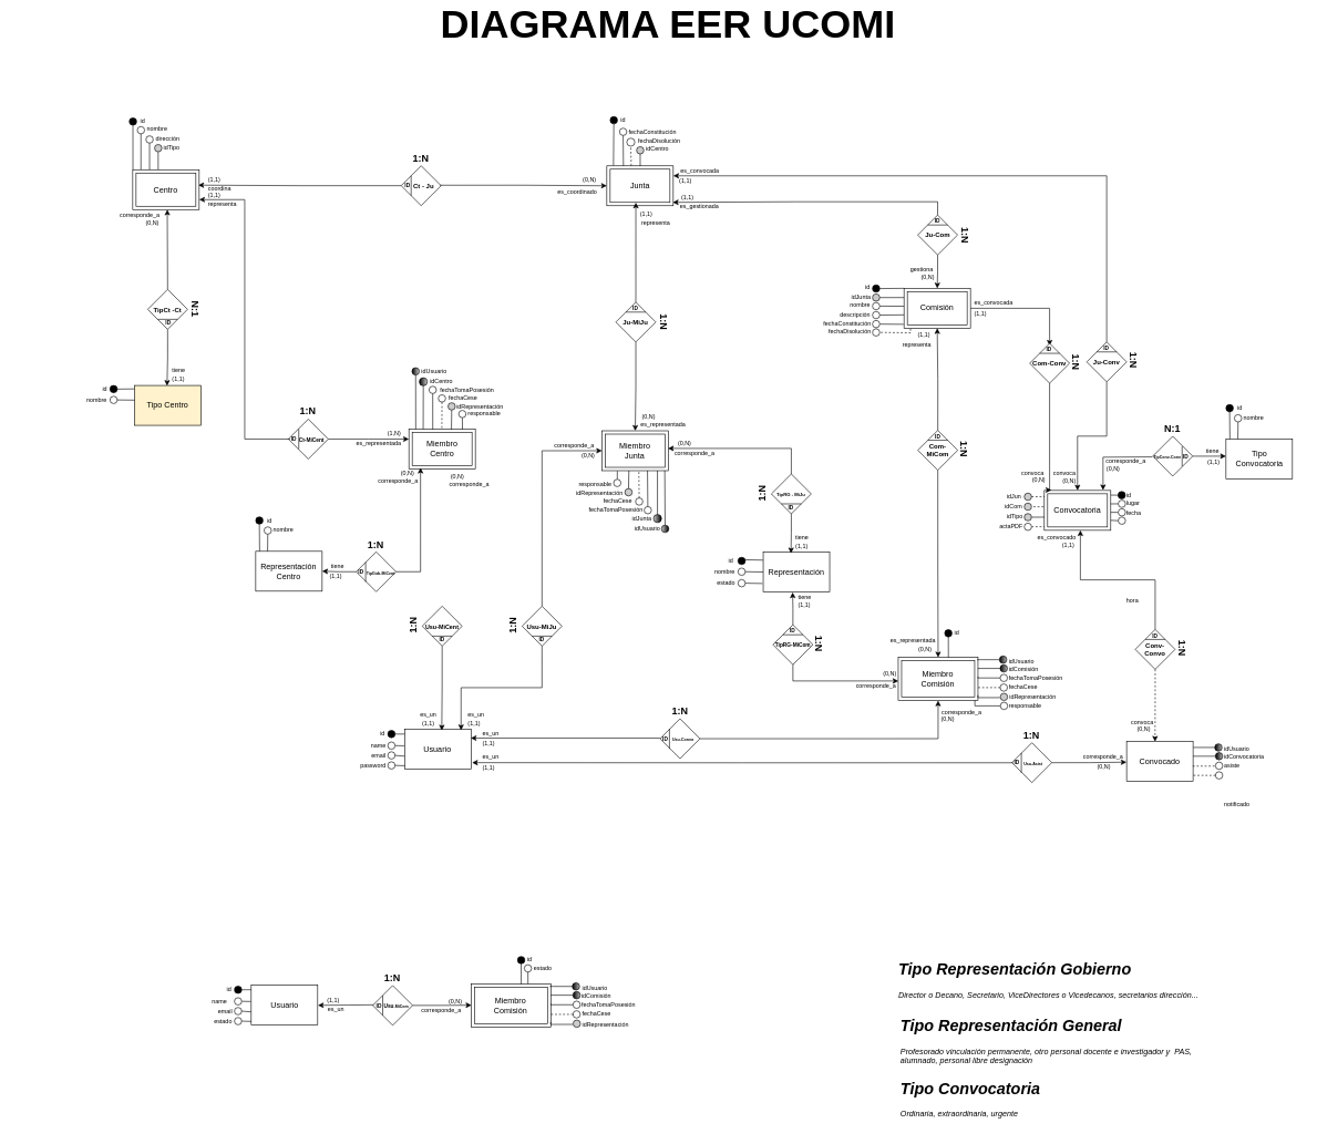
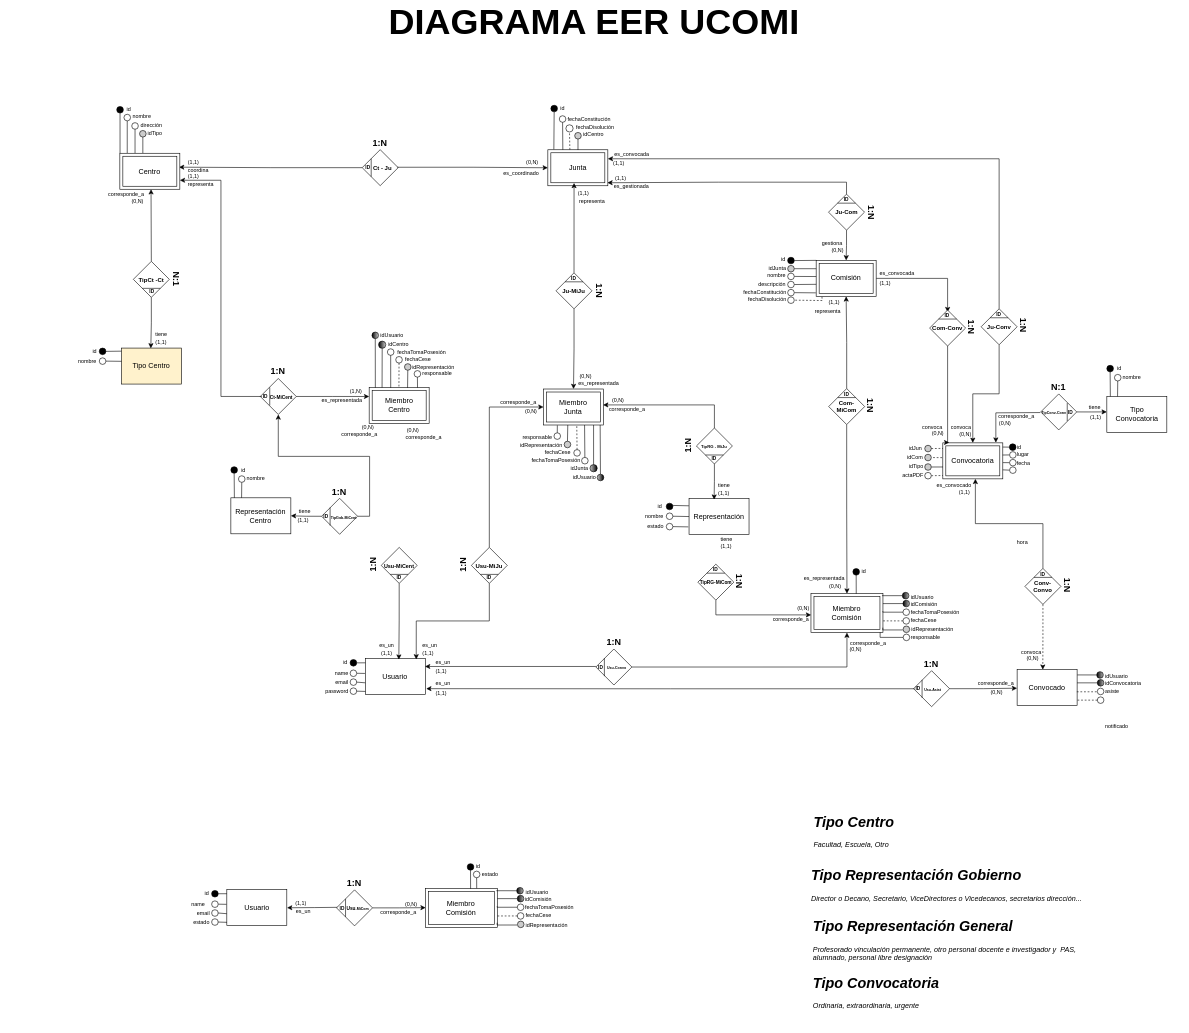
- <mxCell id="220" value="DIAGRAMA EER UCOMI" style="text;html=1;strokeColor=none;fillColor=none;align=center;verticalAlign=middle;whiteSpace=wrap;rounded=0;fontSize=60;fontStyle=1;" parent="1" vertex="1"><mxGeometry x="35" y="20" width="1940" height="30" as="geometry" /></mxCell>
+ <mxCell id="220" value="DIAGRAMA EER UCOMI" style="text;html=1;strokeColor=none;fillColor=none;align=center;verticalAlign=middle;whiteSpace=wrap;rounded=0;fontSize=60;fontStyle=1;" parent="1" vertex="1"><mxGeometry x="20" y="20" width="1940" height="30" as="geometry" /></mxCell>
- <mxCell id="155" style="edgeStyle=orthogonalEdgeStyle;rounded=0;orthogonalLoop=1;jettySize=auto;html=1;exitX=1;exitY=0.5;exitDx=0;exitDy=0;entryX=0.175;entryY=0.969;entryDx=0;entryDy=0;entryPerimeter=0;" parent="1" source="156" target="70" edge="1"><mxGeometry relative="1" as="geometry" /></mxCell>
+ <mxCell id="155" style="edgeStyle=orthogonalEdgeStyle;rounded=0;orthogonalLoop=1;jettySize=auto;html=1;exitX=1;exitY=0.5;exitDx=0;exitDy=0;" parent="1" source="156" target="82" edge="1"><mxGeometry relative="1" as="geometry" /></mxCell>
- <mxCell id="282" style="edgeStyle=orthogonalEdgeStyle;rounded=0;orthogonalLoop=1;jettySize=auto;html=1;exitX=0.5;exitY=0;exitDx=0;exitDy=0;entryX=0.443;entryY=1.01;entryDx=0;entryDy=0;entryPerimeter=0;" parent="1" source="284" target="144" edge="1"><mxGeometry relative="1" as="geometry" /></mxCell>
+ <mxCell id="290" value="&lt;h1&gt;Tipo Centro&lt;/h1&gt;&lt;p&gt;Facultad, Escuela, Otro&lt;br&gt;&lt;/p&gt;" style="text;html=1;strokeColor=none;fillColor=none;spacing=5;spacingTop=-20;whiteSpace=wrap;overflow=hidden;rounded=0;fontStyle=2;" parent="1" vertex="1"><mxGeometry x="1351.43" y="1348.5" width="263.38" height="81.41" as="geometry" /></mxCell>
